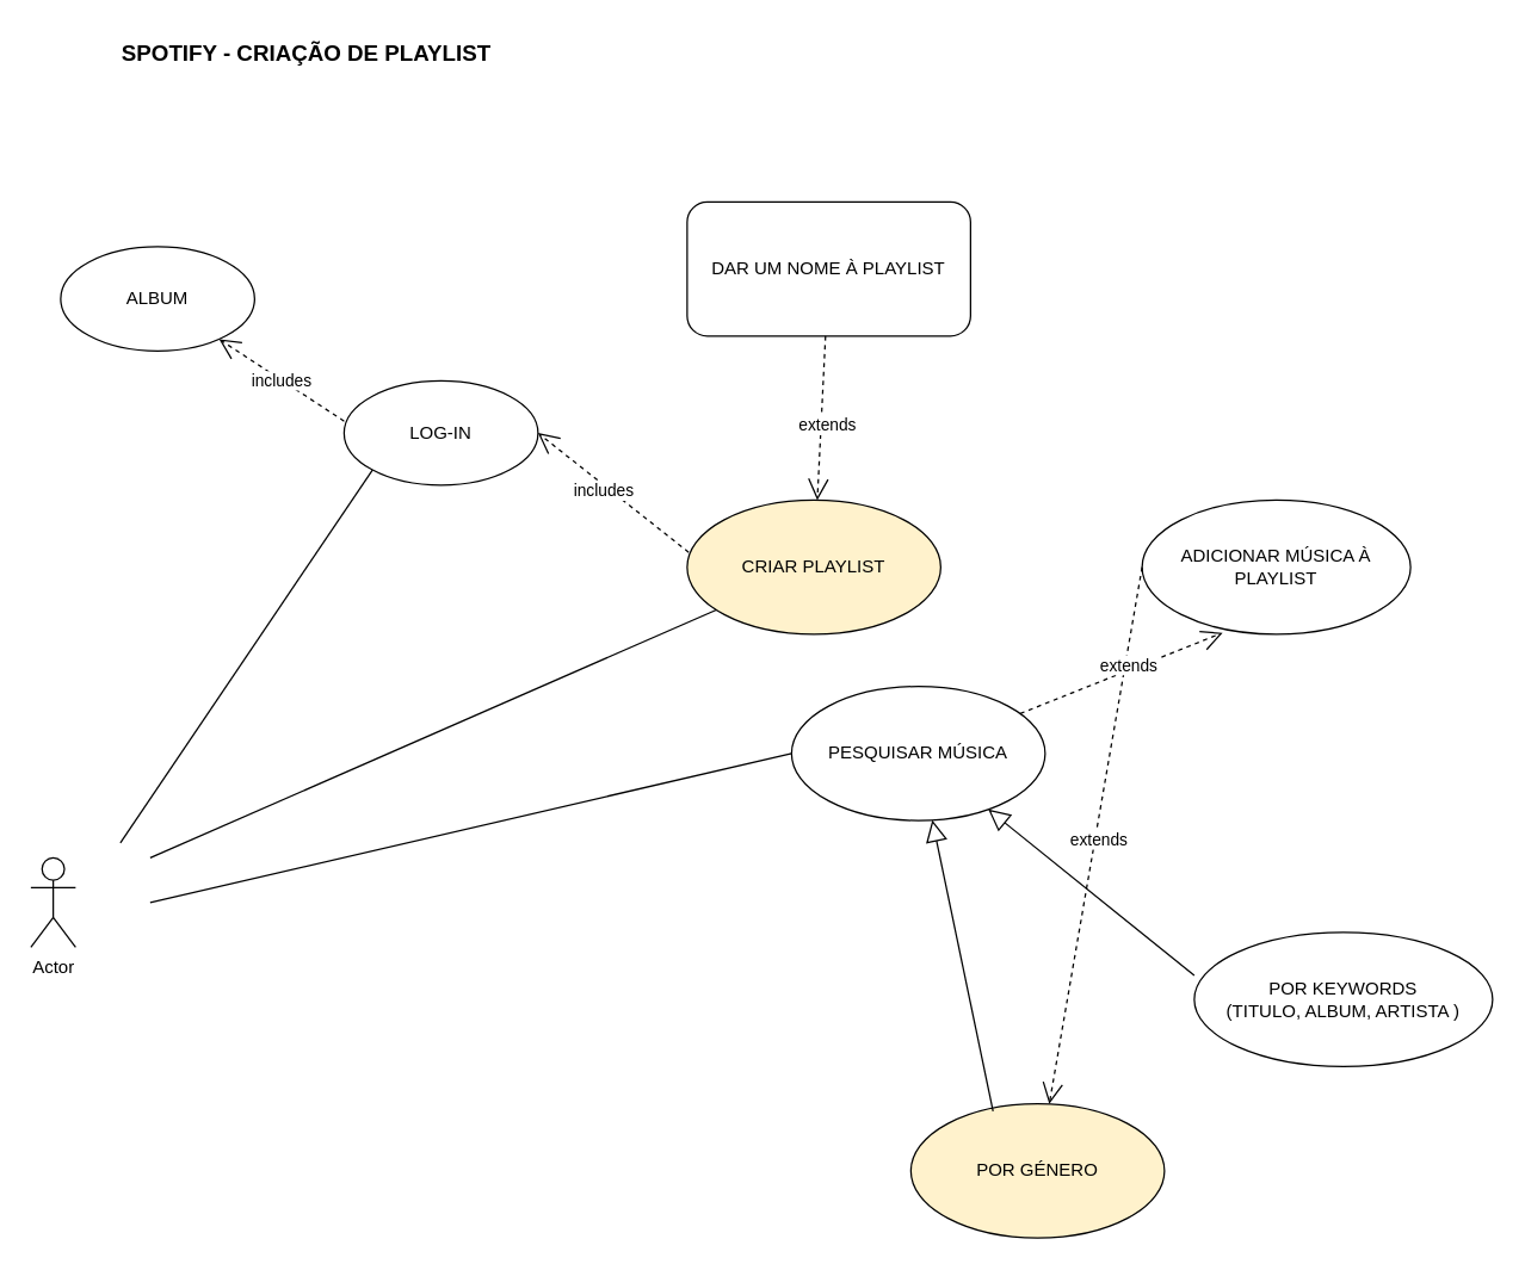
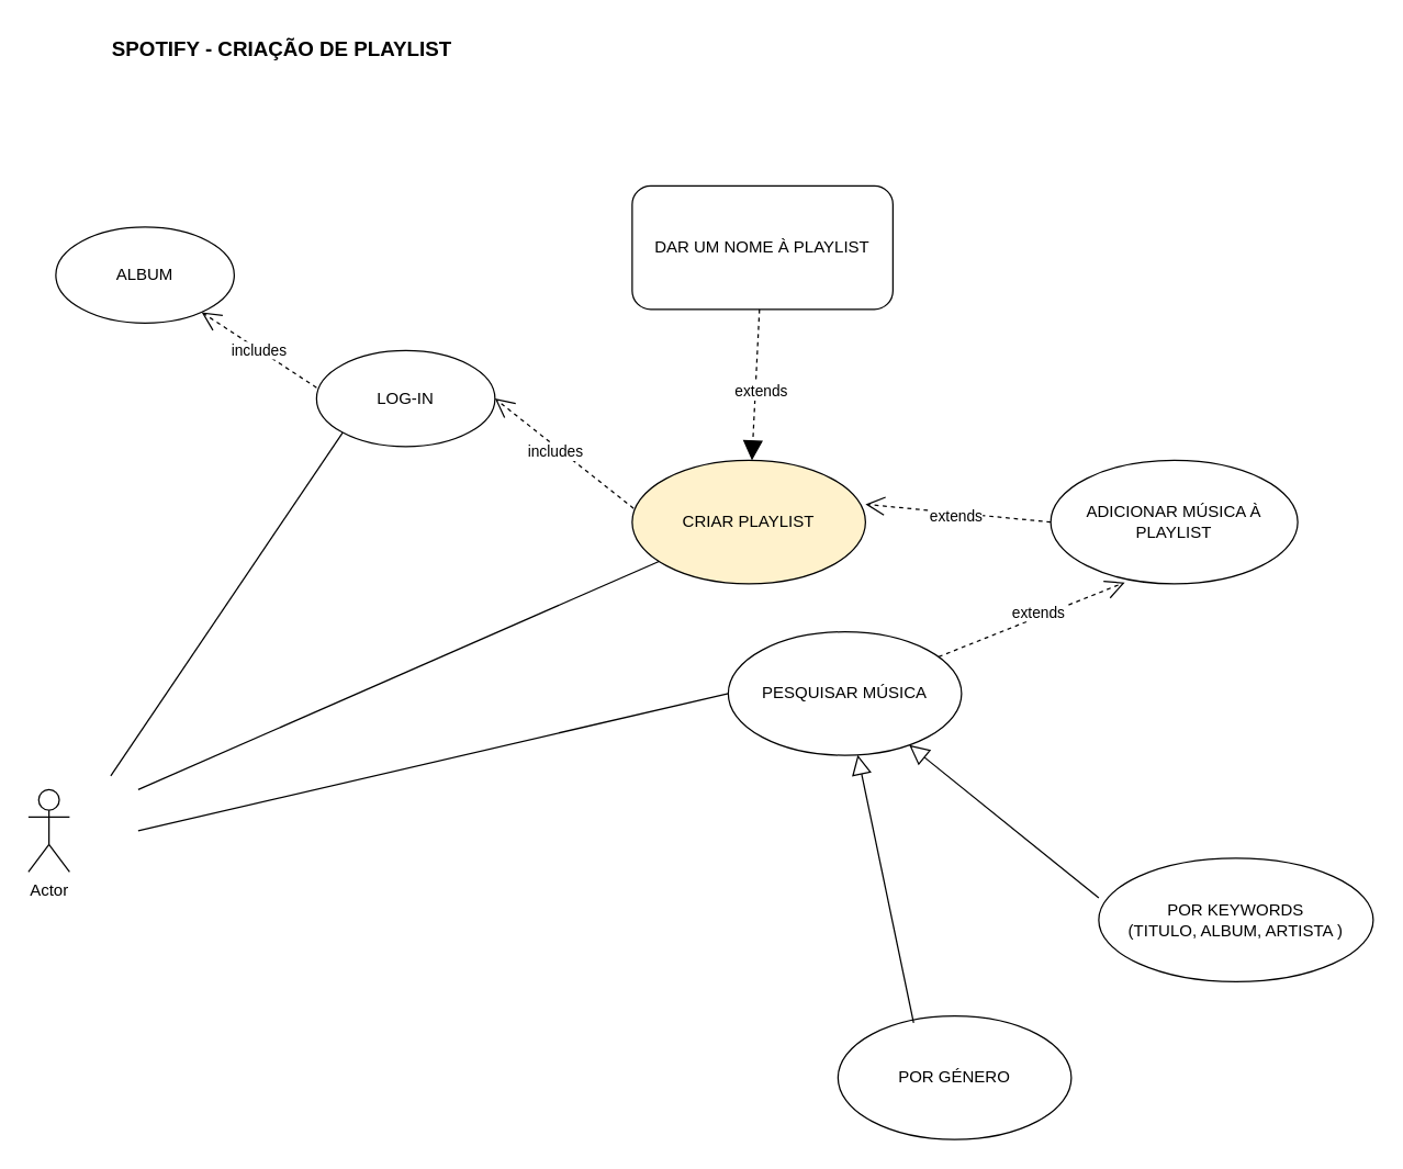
- <mxCell id="13" value="extends" style="endArrow=open;endSize=12;dashed=1;html=1;rounded=0;" parent="1" source="10" target="4" edge="1"><mxGeometry x="0.088" y="4" width="160" relative="1" as="geometry"><mxPoint x="710" y="375" as="sourcePoint" /><mxPoint x="514" y="235" as="targetPoint" /><mxPoint as="offset" /></mxGeometry></mxCell>
+ <mxCell id="13" value="extends" style="endArrow=block;endSize=12;dashed=1;html=1;rounded=0;" parent="1" source="10" target="4" edge="1"><mxGeometry x="0.088" y="4" width="160" relative="1" as="geometry"><mxPoint x="710" y="375" as="sourcePoint" /><mxPoint x="514" y="235" as="targetPoint" /><mxPoint as="offset" /></mxGeometry></mxCell>
- <mxCell id="17" value="extends" style="endArrow=open;endSize=12;dashed=1;html=1;rounded=0;exitX=0;exitY=0.5;exitDx=0;exitDy=0;" parent="1" source="6" target="14" edge="1"><mxGeometry x="0.011" y="3" width="160" relative="1" as="geometry"><mxPoint x="749" y="386" as="sourcePoint" /><mxPoint x="767" y="265" as="targetPoint" /><mxPoint as="offset" /></mxGeometry></mxCell>
+ <mxCell id="17" value="extends" style="endArrow=open;endSize=12;dashed=1;html=1;rounded=0;exitX=0;exitY=0.5;exitDx=0;exitDy=0;entryX=1;entryY=0.356;entryDx=0;entryDy=0;entryPerimeter=0;" parent="1" source="6" target="4" edge="1"><mxGeometry x="0.011" y="3" width="160" relative="1" as="geometry"><mxPoint x="749" y="386" as="sourcePoint" /><mxPoint x="767" y="265" as="targetPoint" /><mxPoint as="offset" /></mxGeometry></mxCell>
- <mxCell id="14" value="POR GÉNERO" style="ellipse;whiteSpace=wrap;html=1;fillColor=#fff2cc;" parent="1" vertex="1"><mxGeometry x="610" y="740" width="170" height="90" as="geometry" /></mxCell>
+ <mxCell id="14" value="POR GÉNERO" style="ellipse;whiteSpace=wrap;html=1;" parent="1" vertex="1"><mxGeometry x="610" y="740" width="170" height="90" as="geometry" /></mxCell>
